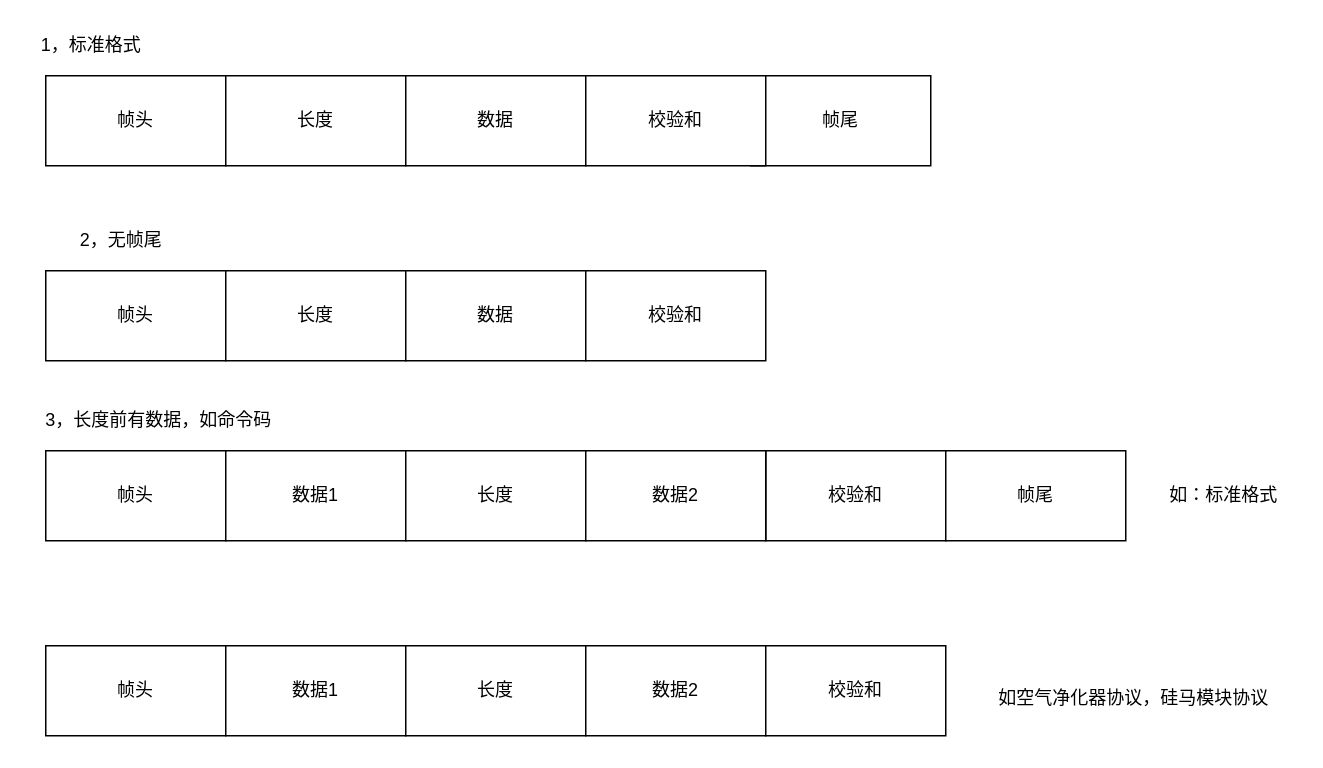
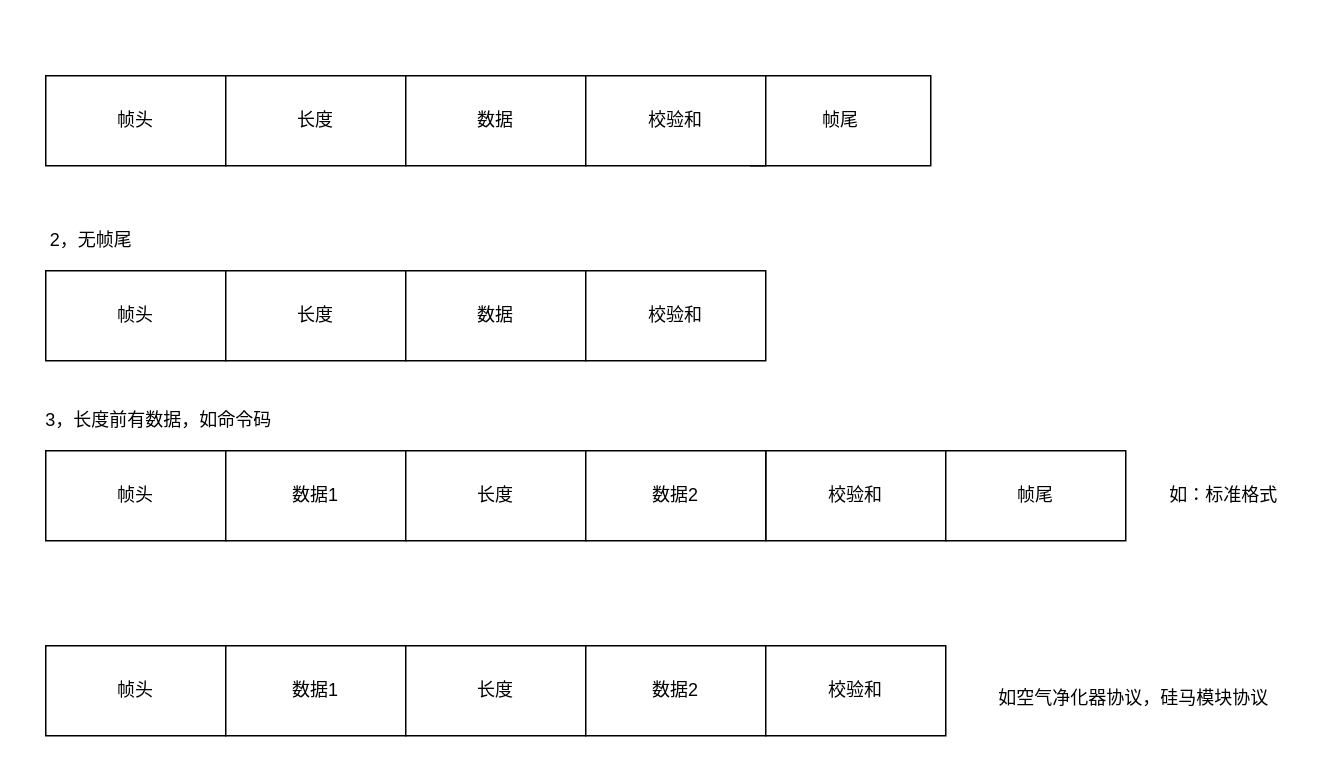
- <mxCell id="7" value="1，标准格式" style="text;html=1;align=center;verticalAlign=middle;resizable=0;points=[];autosize=1;strokeColor=none;" vertex="1" parent="1"><mxGeometry x="20" y="20" width="80" height="20" as="geometry" /></mxCell>
- <mxCell id="12" value="2，无帧尾" style="text;html=1;align=center;verticalAlign=middle;resizable=0;points=[];autosize=1;strokeColor=none;" vertex="1" parent="1"><mxGeometry x="45" y="150" width="70" height="20" as="geometry" /></mxCell>
+ <mxCell id="12" value="2，无帧尾" style="text;html=1;align=center;verticalAlign=middle;resizable=0;points=[];autosize=1;strokeColor=none;" vertex="1" parent="1"><mxGeometry x="25" y="150" width="70" height="20" as="geometry" /></mxCell>
